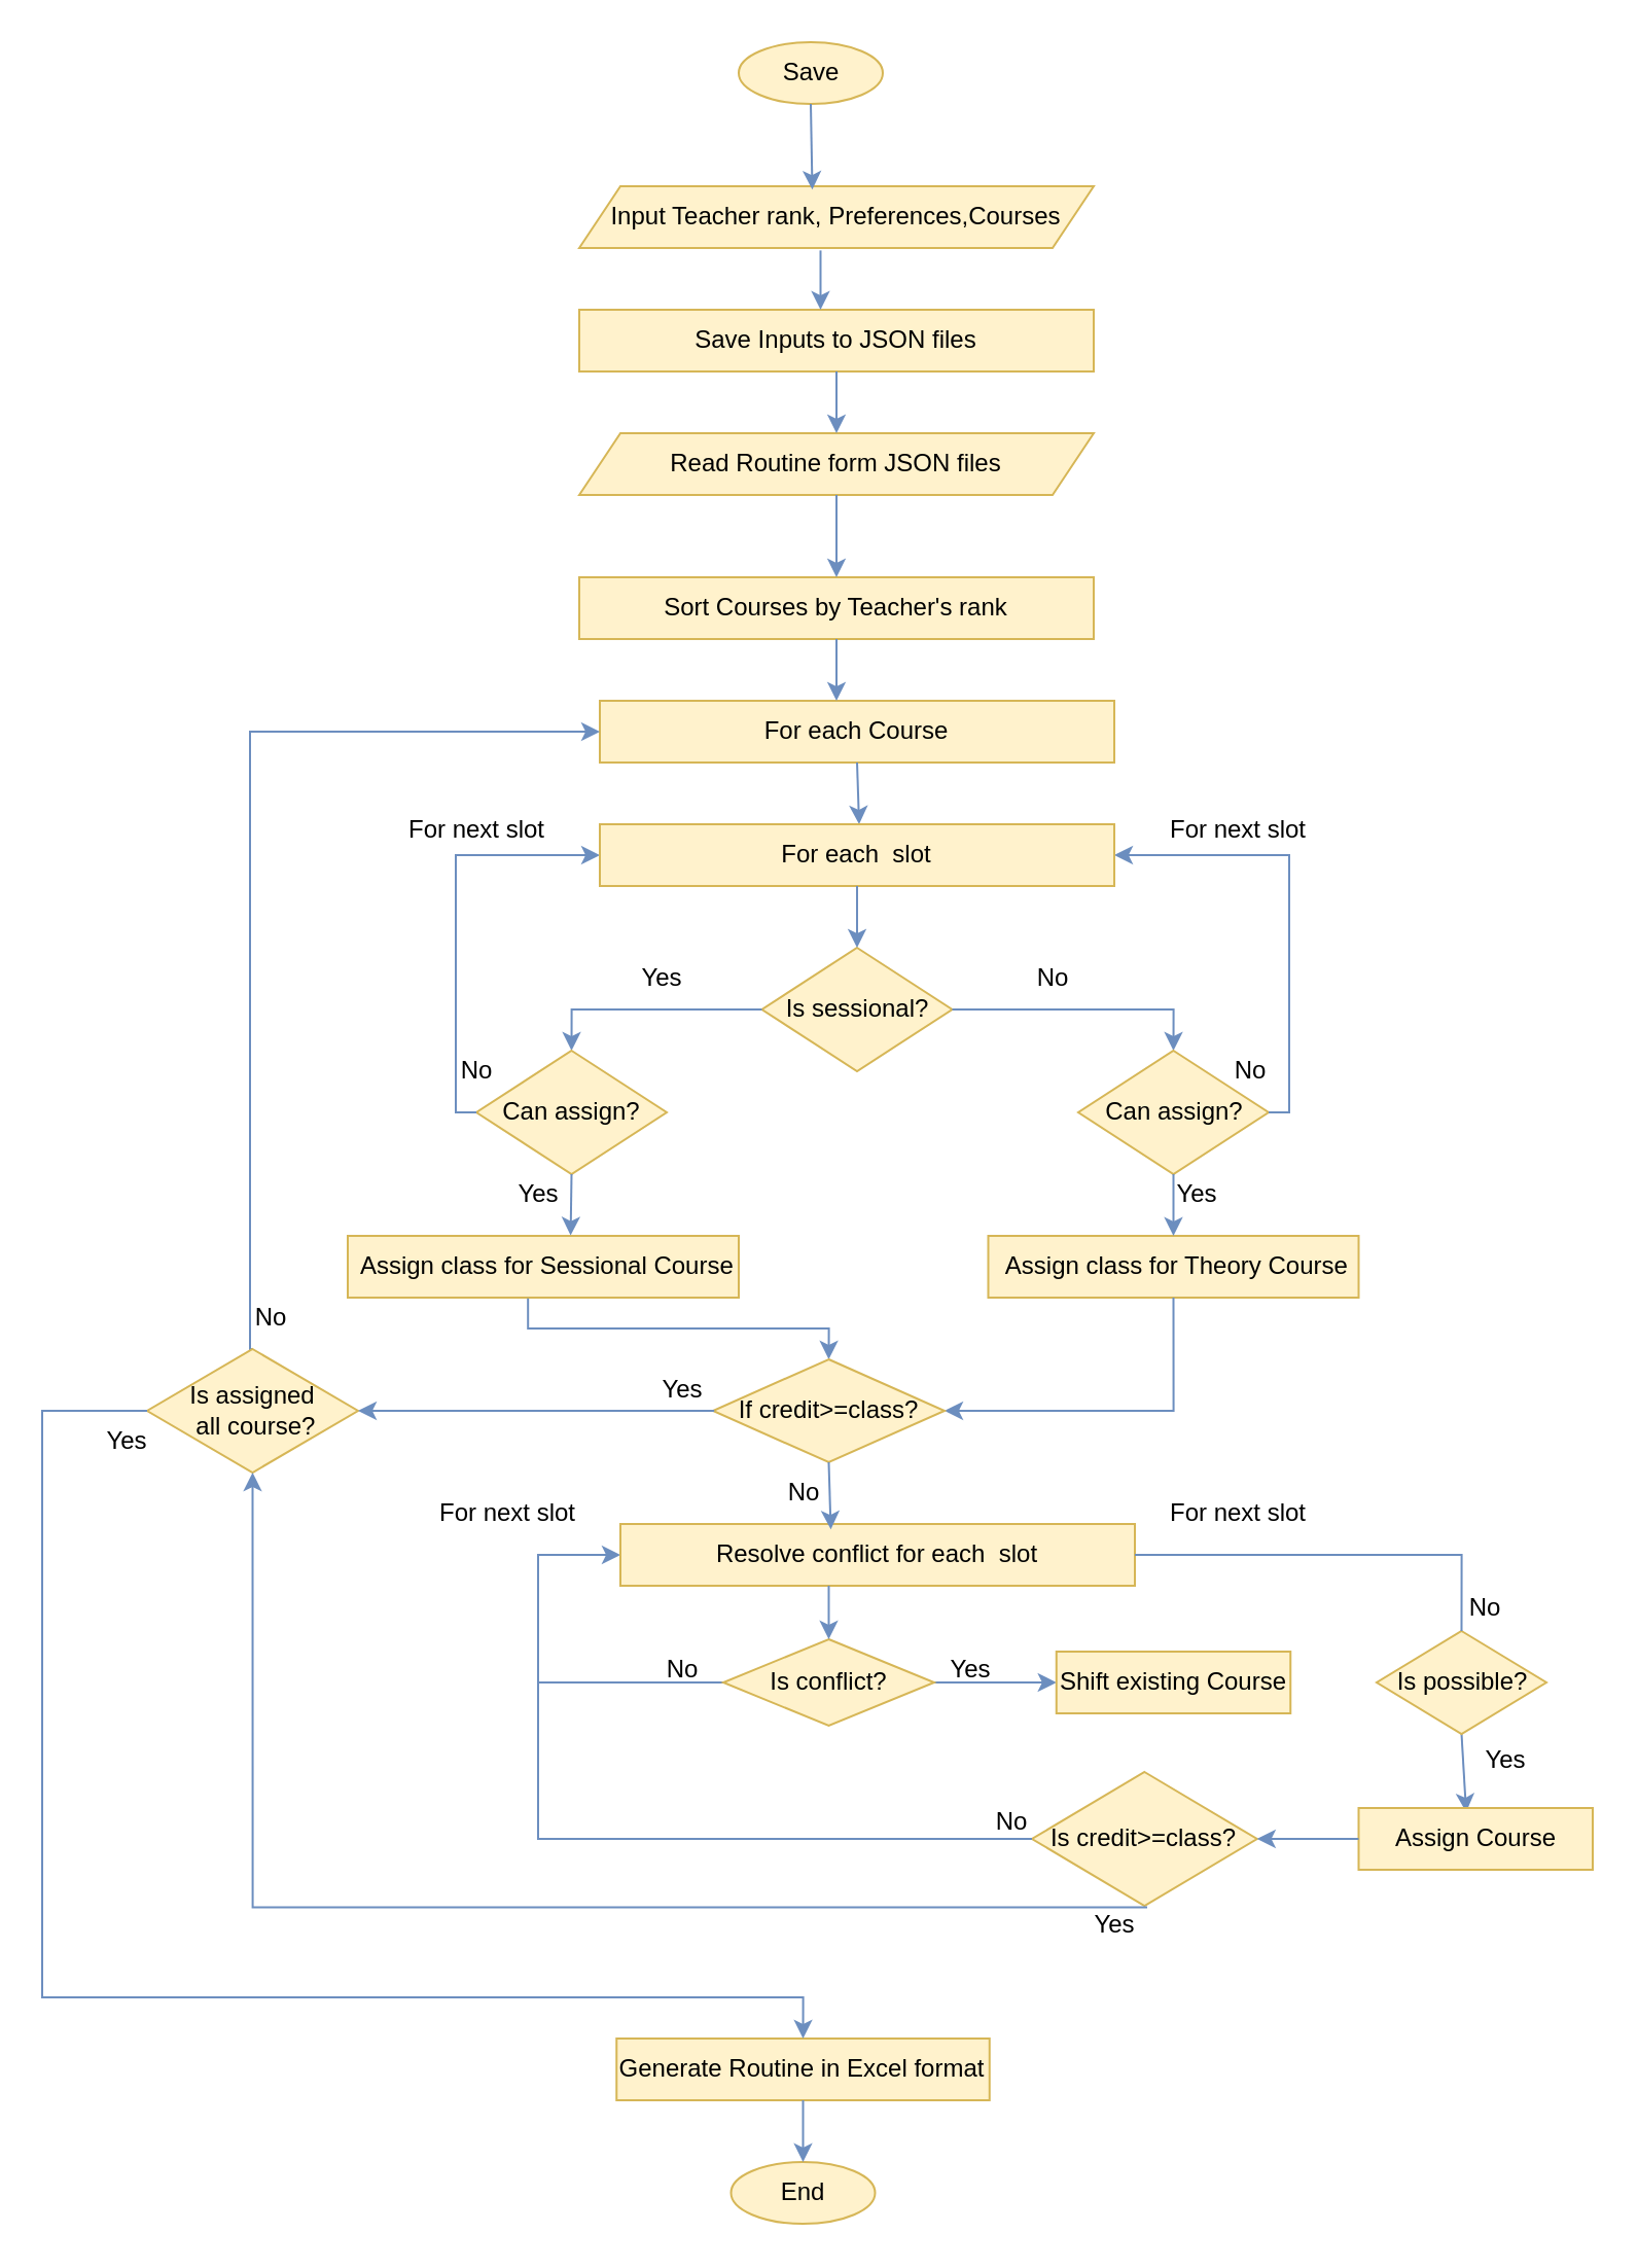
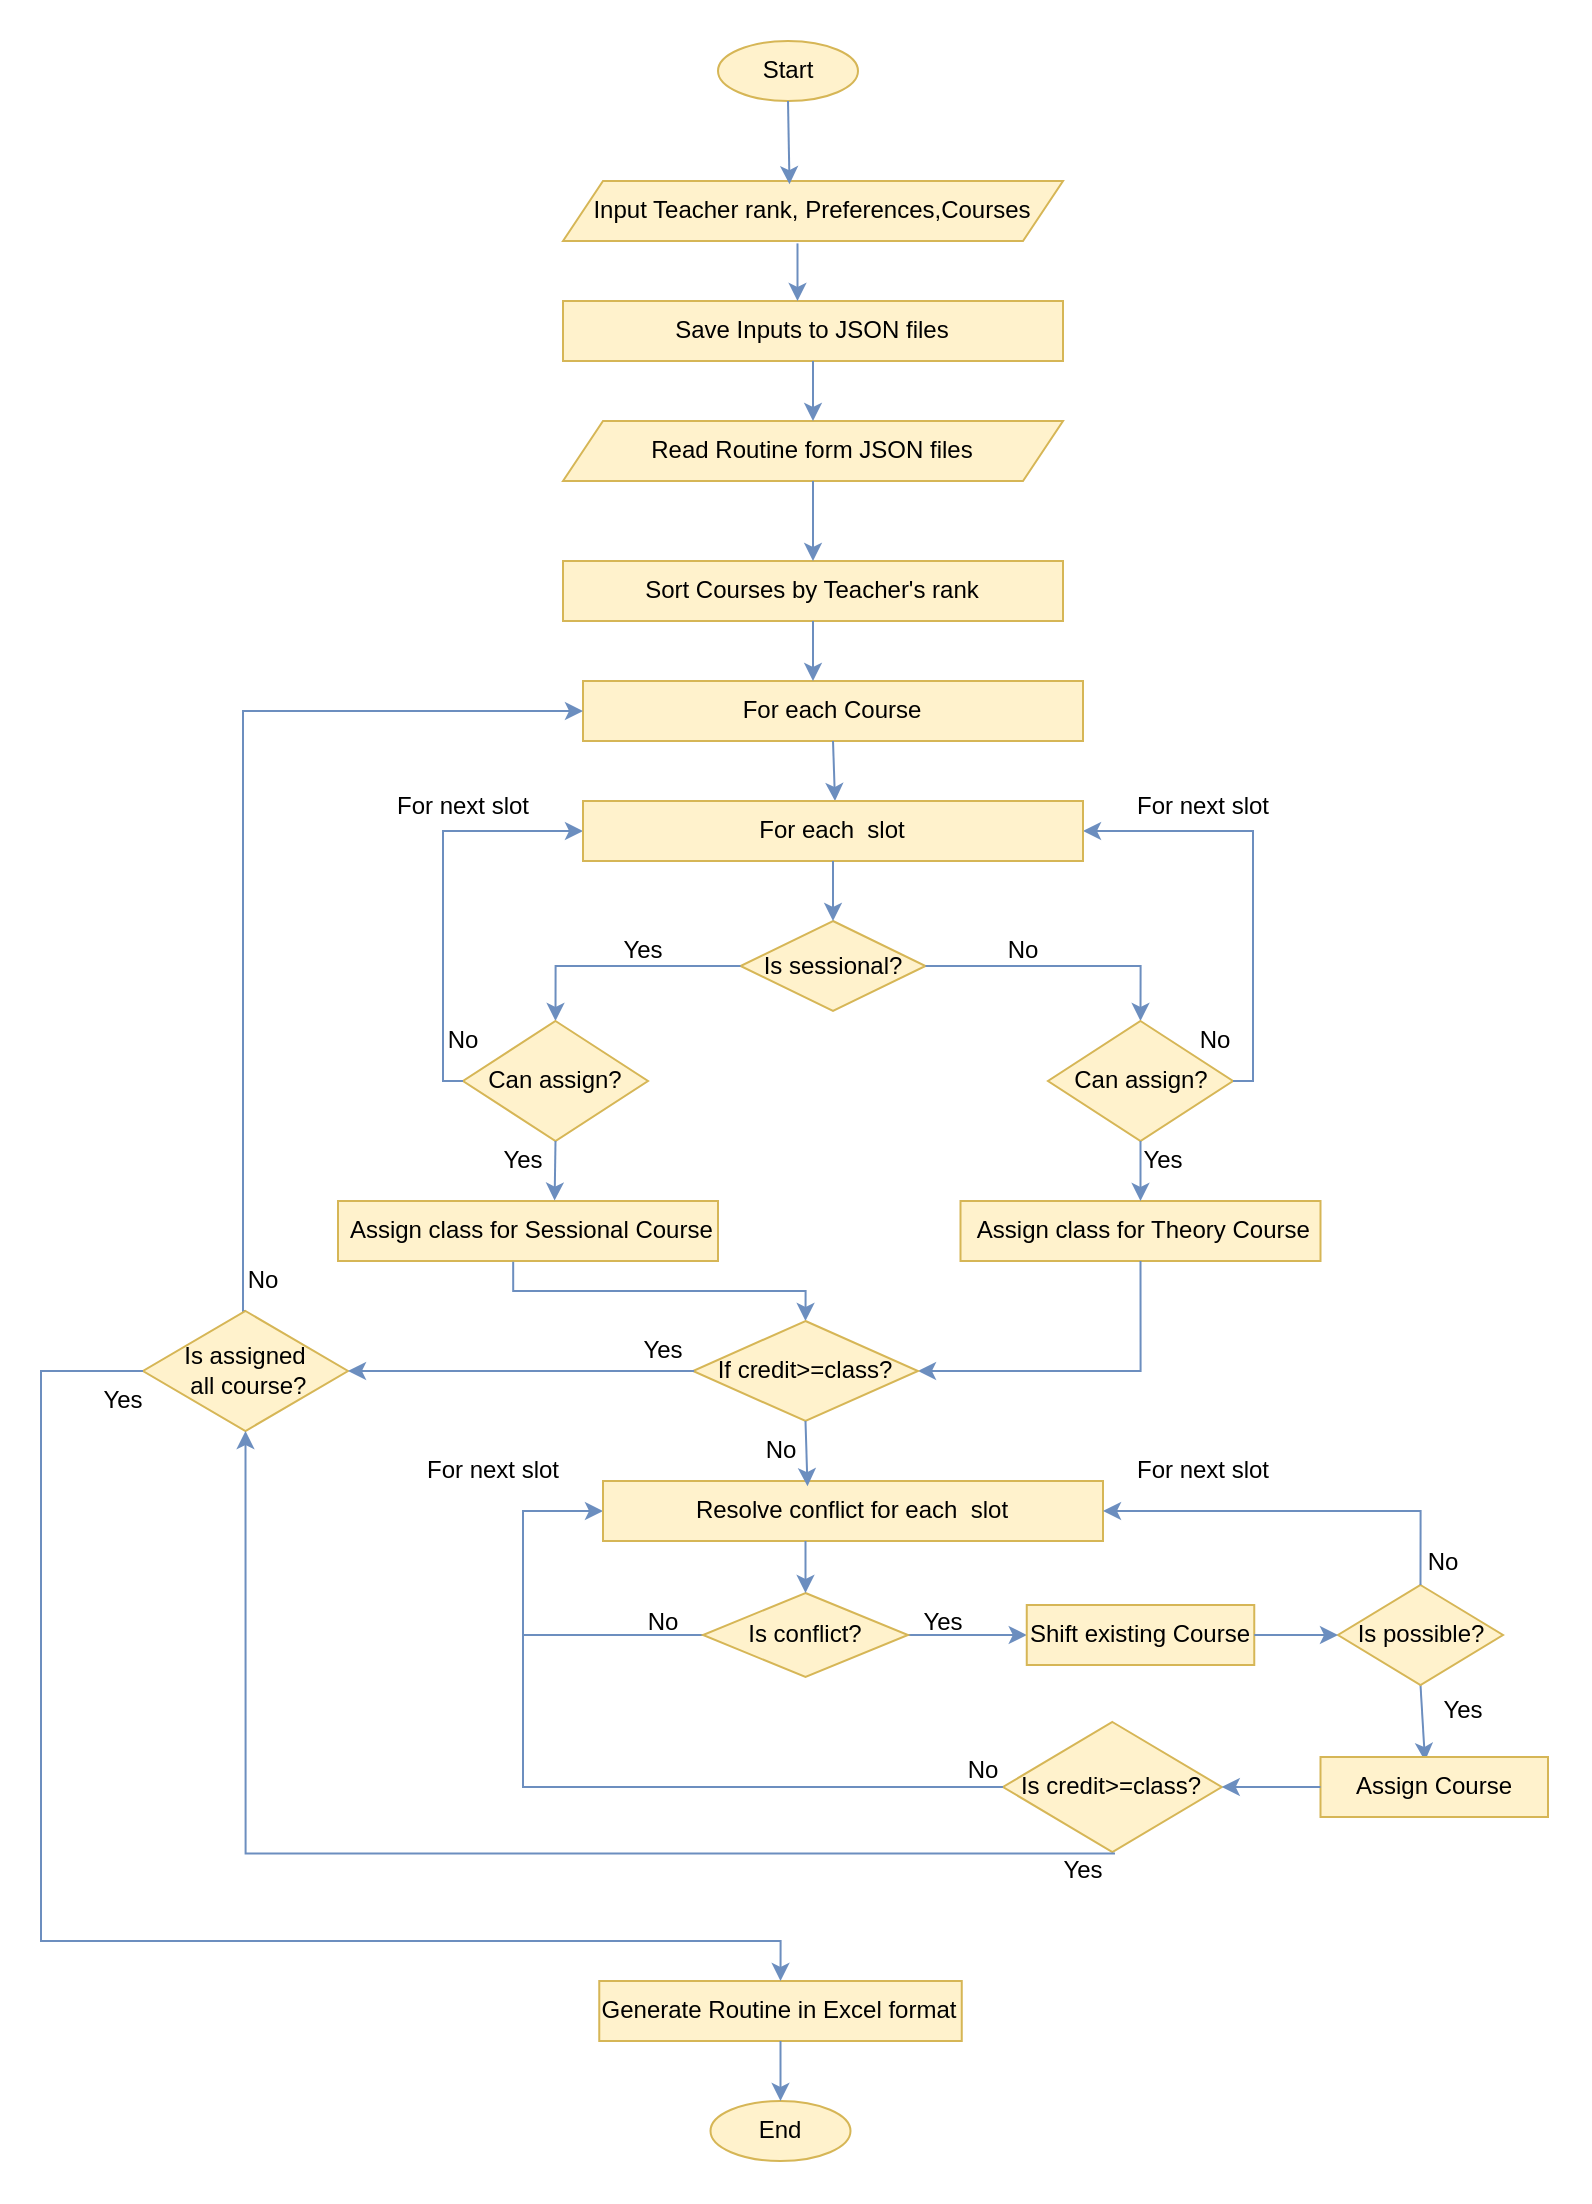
- <mxCell id="2" value="Save" style="ellipse;whiteSpace=wrap;html=1;fillColor=#fff2cc;strokeColor=#d6b656;" parent="1" vertex="1"><mxGeometry x="358.5" y="20" width="70" height="30" as="geometry" /></mxCell>
+ <mxCell id="2" value="Start" style="ellipse;whiteSpace=wrap;html=1;fillColor=#fff2cc;strokeColor=#d6b656;" parent="1" vertex="1"><mxGeometry x="358.5" y="20" width="70" height="30" as="geometry" /></mxCell>
- <mxCell id="8" value="Is sessional?" style="rhombus;whiteSpace=wrap;html=1;fillColor=#fff2cc;strokeColor=#d6b656;" parent="1" vertex="1"><mxGeometry x="369.75" y="460" width="92.5" height="60" as="geometry" /></mxCell>
+ <mxCell id="8" value="Is sessional?" style="rhombus;whiteSpace=wrap;html=1;fillColor=#fff2cc;strokeColor=#d6b656;" parent="1" vertex="1"><mxGeometry x="369.75" y="460" width="92.5" height="45" as="geometry" /></mxCell>
- <mxCell id="58" value="" style="endArrow=none;html=1;rounded=0;exitX=0.5;exitY=0;exitDx=0;exitDy=0;entryX=1;entryY=0.5;entryDx=0;entryDy=0;edgeStyle=orthogonalEdgeStyle;fillColor=#dae8fc;strokeColor=#6c8ebf;" edge="1" parent="1" source="56" target="48"><mxGeometry width="50" height="50" relative="1" as="geometry"><mxPoint x="361" y="970" as="sourcePoint" /><mxPoint x="411" y="920" as="targetPoint" /></mxGeometry></mxCell>
+ <mxCell id="58" value="" style="endArrow=classic;html=1;rounded=0;exitX=0.5;exitY=0;exitDx=0;exitDy=0;entryX=1;entryY=0.5;entryDx=0;entryDy=0;edgeStyle=orthogonalEdgeStyle;fillColor=#dae8fc;strokeColor=#6c8ebf;" edge="1" parent="1" source="56" target="48"><mxGeometry width="50" height="50" relative="1" as="geometry"><mxPoint x="361" y="970" as="sourcePoint" /><mxPoint x="411" y="920" as="targetPoint" /></mxGeometry></mxCell>
+ <mxCell id="57" value="" style="endArrow=classic;html=1;rounded=0;exitX=1;exitY=0.5;exitDx=0;exitDy=0;entryX=0;entryY=0.5;entryDx=0;entryDy=0;fillColor=#dae8fc;strokeColor=#6c8ebf;" edge="1" parent="1" source="55" target="56"><mxGeometry width="50" height="50" relative="1" as="geometry"><mxPoint x="361" y="970" as="sourcePoint" /><mxPoint x="411" y="920" as="targetPoint" /></mxGeometry></mxCell>
